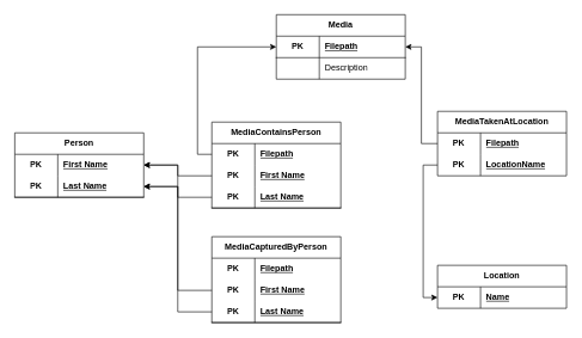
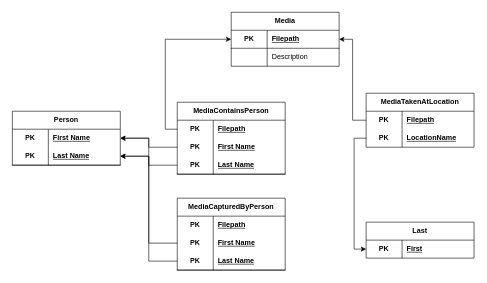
- <mxCell id="17" value="Location" style="shape=table;startSize=30;container=1;collapsible=1;childLayout=tableLayout;fixedRows=1;rowLines=0;fontStyle=1;align=center;resizeLast=1;html=1;whiteSpace=wrap;" vertex="1" parent="1"><mxGeometry x="610" y="370" width="180" height="60" as="geometry" /></mxCell>
+ <mxCell id="17" value="Last" style="shape=table;startSize=30;container=1;collapsible=1;childLayout=tableLayout;fixedRows=1;rowLines=0;fontStyle=1;align=center;resizeLast=1;html=1;whiteSpace=wrap;" vertex="1" parent="1"><mxGeometry x="610" y="370" width="180" height="60" as="geometry" /></mxCell>
- <mxCell id="20" value="Name" style="shape=partialRectangle;connectable=0;fillColor=none;top=0;left=0;bottom=0;right=0;align=left;spacingLeft=6;fontStyle=5;overflow=hidden;html=1;whiteSpace=wrap;" vertex="1" parent="18"><mxGeometry x="60" width="120" height="30" as="geometry"><mxRectangle width="120" height="30" as="alternateBounds" /></mxGeometry></mxCell>
+ <mxCell id="20" value="First" style="shape=partialRectangle;connectable=0;fillColor=none;top=0;left=0;bottom=0;right=0;align=left;spacingLeft=6;fontStyle=5;overflow=hidden;html=1;whiteSpace=wrap;" vertex="1" parent="18"><mxGeometry x="60" width="120" height="30" as="geometry"><mxRectangle width="120" height="30" as="alternateBounds" /></mxGeometry></mxCell>
